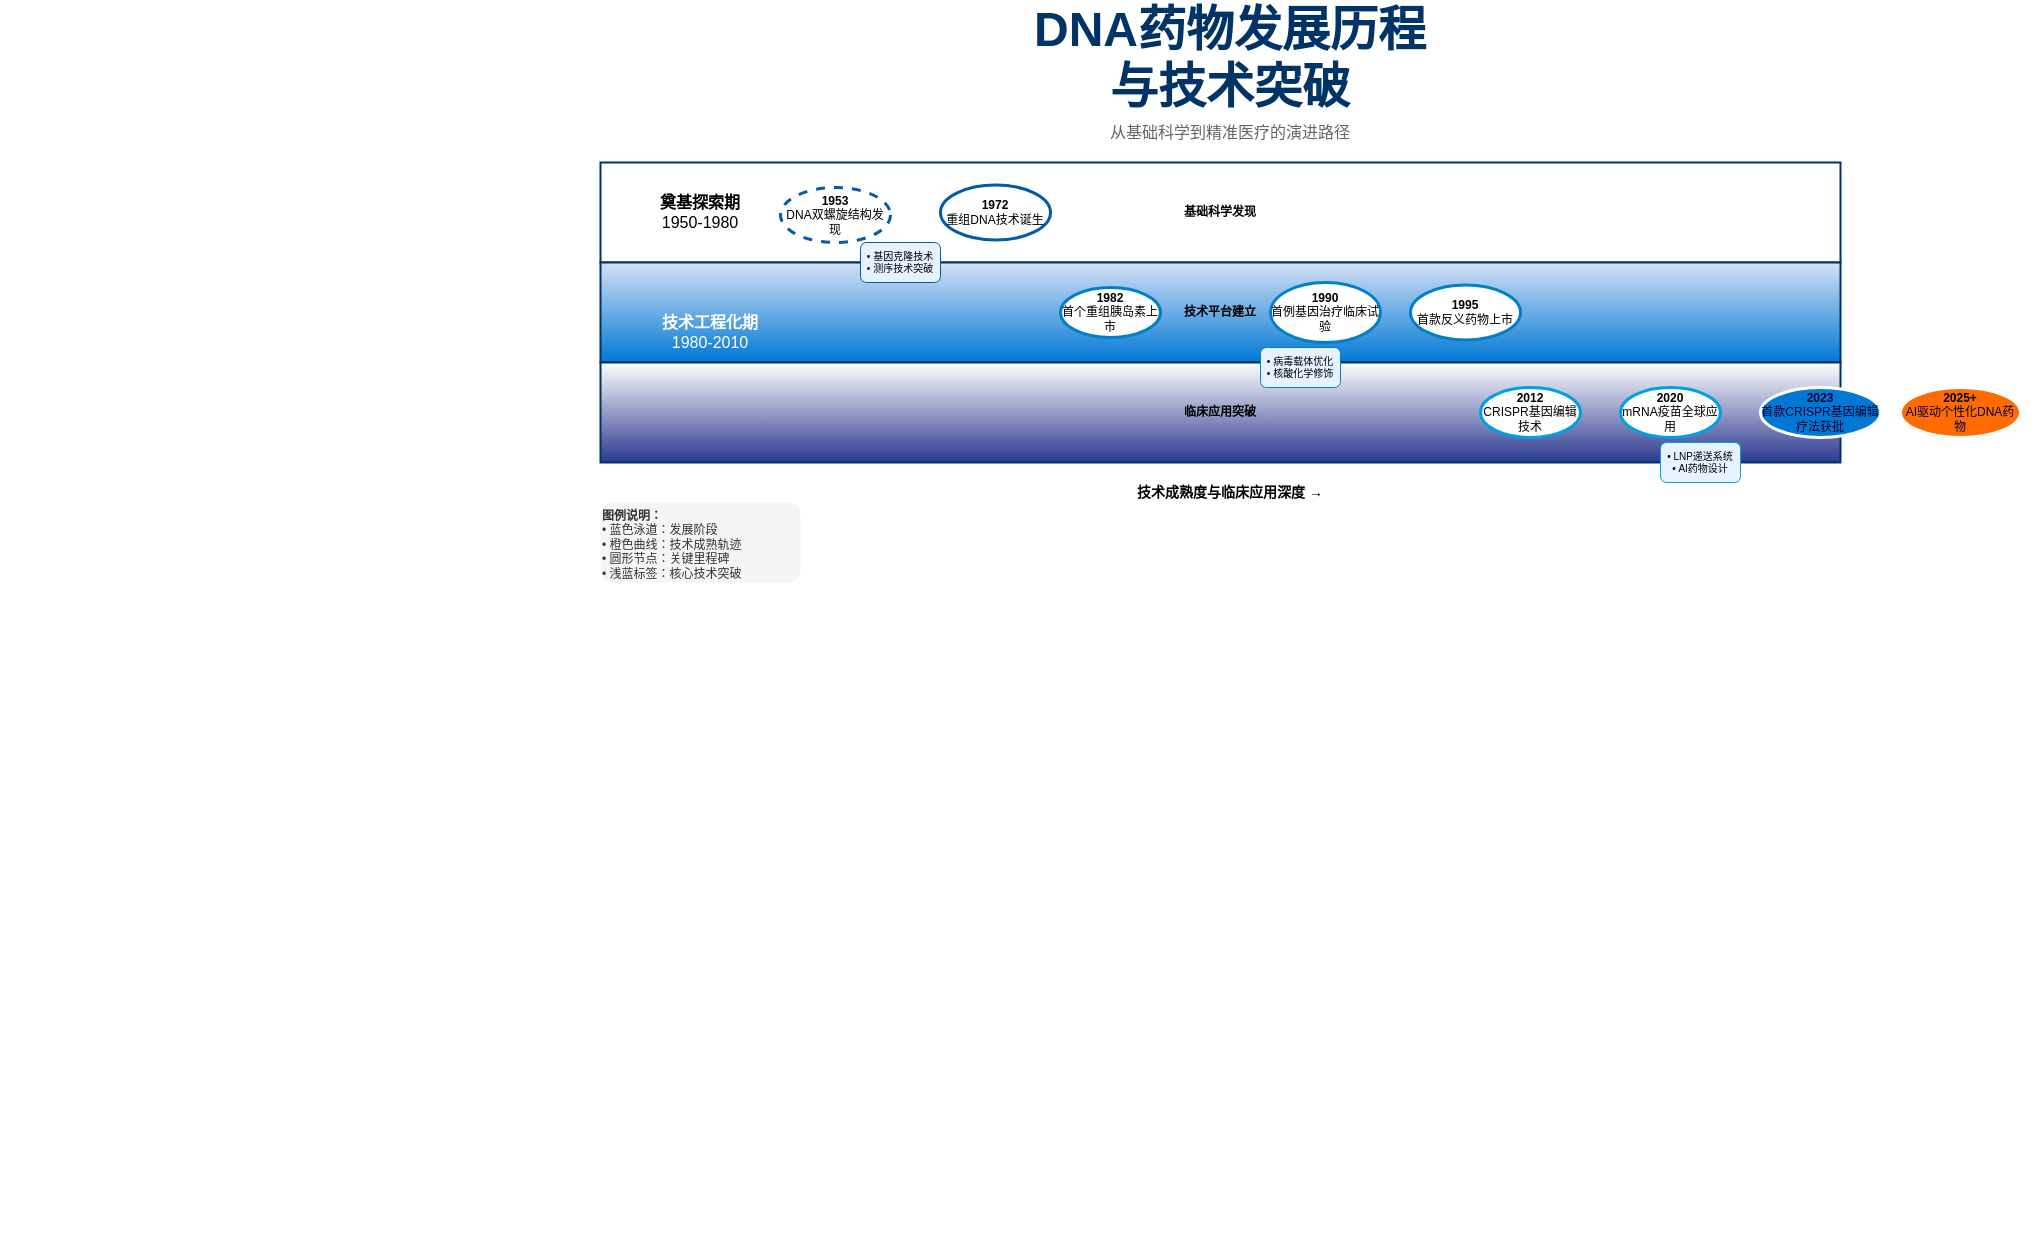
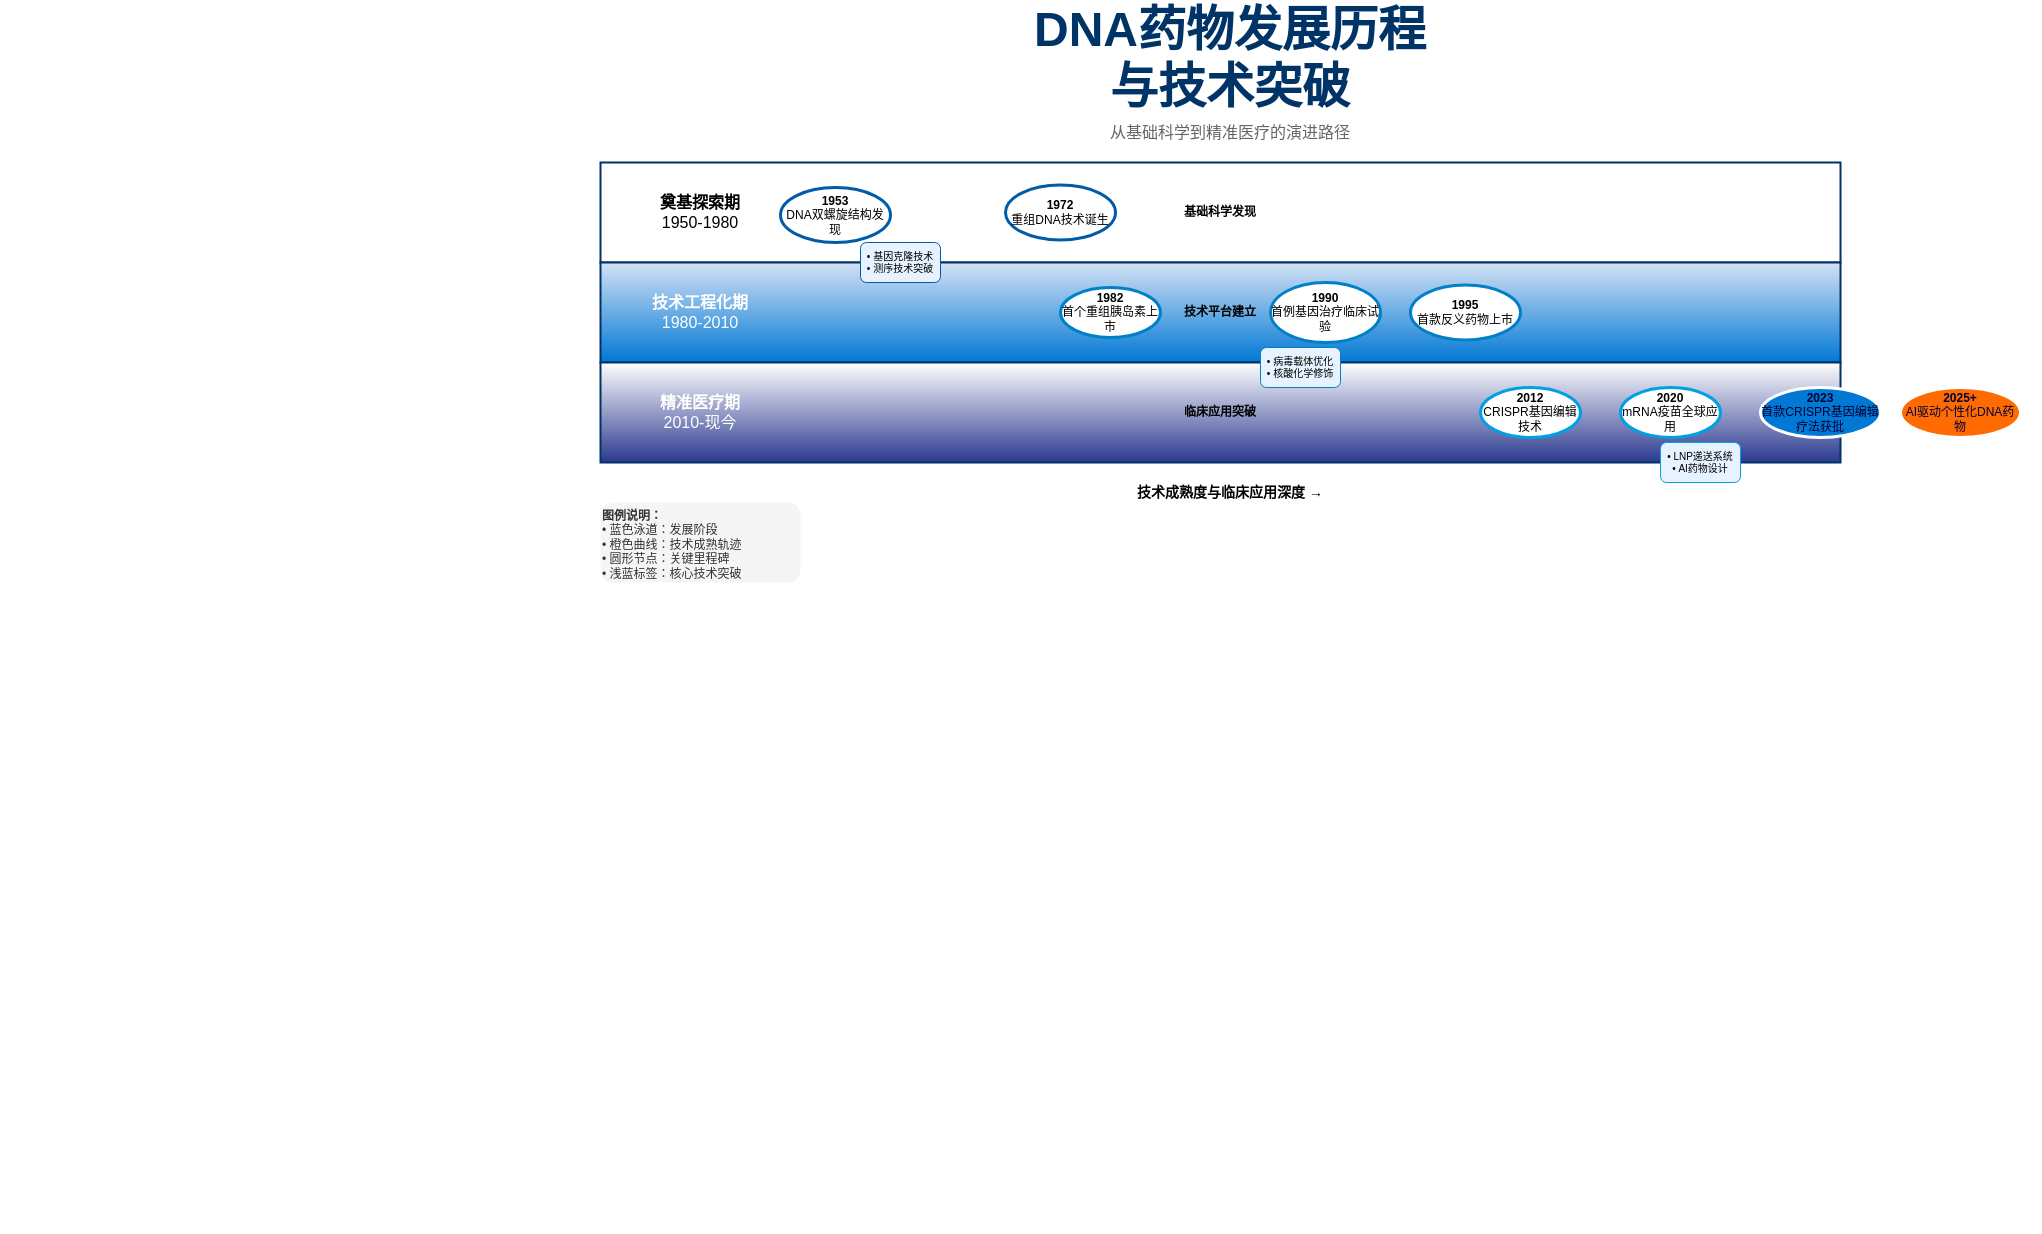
- <mxCell id="11" value="&lt;b&gt;1972&lt;/b&gt;&lt;br&gt;重组DNA技术诞生" style="ellipse;whiteSpace=wrap;html=1;fillColor=#ffffff;strokeColor=#005BAA;strokeWidth=3;fontSize=12;" vertex="1" parent="1"><mxGeometry x="400" y="162.5" width="110" height="55" as="geometry" /></mxCell>
+ <mxCell id="11" value="&lt;b&gt;1972&lt;/b&gt;&lt;br&gt;重组DNA技术诞生" style="ellipse;whiteSpace=wrap;html=1;fillColor=#ffffff;strokeColor=#005BAA;strokeWidth=3;fontSize=12;" vertex="1" parent="1"><mxGeometry x="465" y="162.5" width="110" height="55" as="geometry" /></mxCell>
- <mxCell id="10" value="&lt;b&gt;1953&lt;/b&gt;&lt;br&gt;DNA双螺旋结构发现" style="ellipse;whiteSpace=wrap;html=1;fillColor=#ffffff;strokeColor=#005BAA;strokeWidth=3;fontSize=12;dashed=1;" vertex="1" parent="1"><mxGeometry x="240" y="165" width="110" height="55" as="geometry" /></mxCell>
+ <mxCell id="10" value="&lt;b&gt;1953&lt;/b&gt;&lt;br&gt;DNA双螺旋结构发现" style="ellipse;whiteSpace=wrap;html=1;fillColor=#ffffff;strokeColor=#005BAA;strokeWidth=3;fontSize=12;" vertex="1" parent="1"><mxGeometry x="240" y="165" width="110" height="55" as="geometry" /></mxCell>
- <mxCell id="8" value="&lt;b&gt;技术工程化期&lt;/b&gt;&lt;br&gt;1980-2010" style="text;html=1;strokeColor=none;fillColor=none;align=center;verticalAlign=middle;whiteSpace=wrap;fontColor=#ffffff;fontSize=16;" vertex="1" parent="1"><mxGeometry x="110" y="295" width="120" height="30" as="geometry" /></mxCell>
+ <mxCell id="8" value="&lt;b&gt;技术工程化期&lt;/b&gt;&lt;br&gt;1980-2010" style="text;html=1;strokeColor=none;fillColor=none;align=center;verticalAlign=middle;whiteSpace=wrap;fontColor=#ffffff;fontSize=16;" vertex="1" parent="1"><mxGeometry x="100" y="275" width="120" height="30" as="geometry" /></mxCell>
+ <mxCell id="9" value="&lt;b&gt;精准医疗期&lt;/b&gt;&lt;br&gt;2010-现今" style="text;html=1;strokeColor=none;fillColor=none;align=center;verticalAlign=middle;whiteSpace=wrap;fontColor=#ffffff;fontSize=16;" vertex="1" parent="1"><mxGeometry x="100" y="375" width="120" height="30" as="geometry" /></mxCell>
